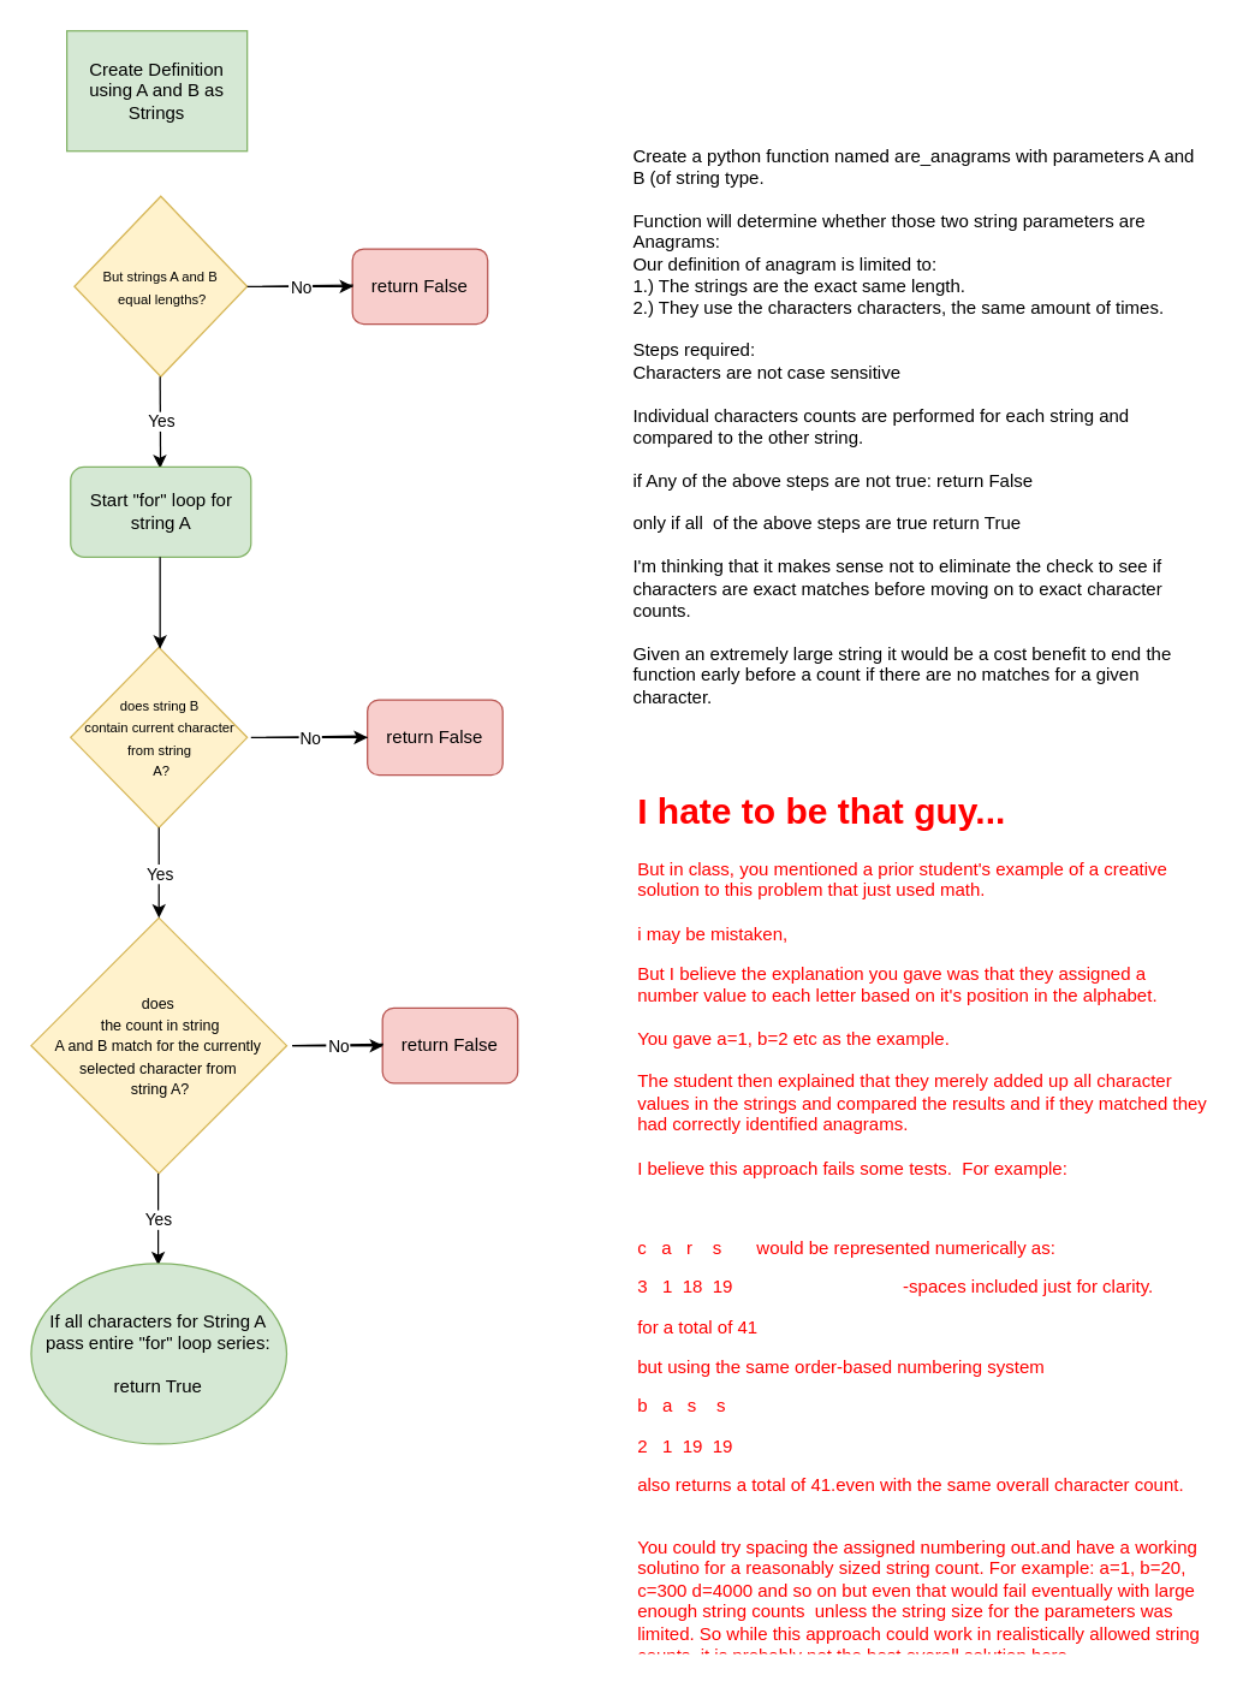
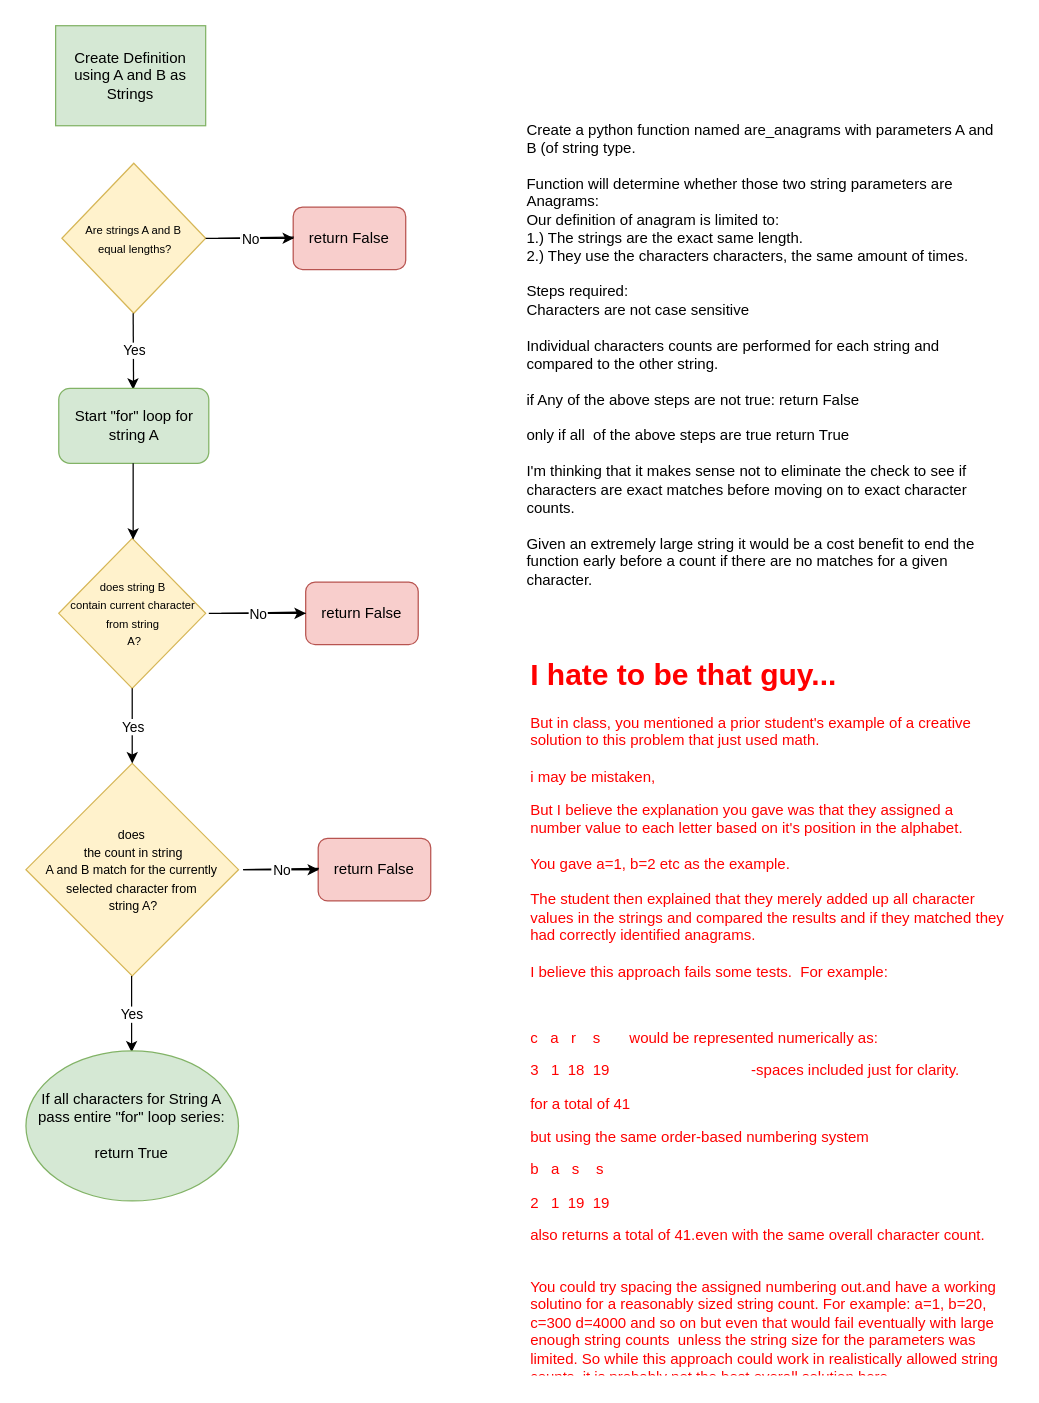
- <mxCell id="5" value="&lt;font style=&quot;font-size: 9px;&quot;&gt;But strings A and B&lt;br&gt;&amp;nbsp;equal lengths?&lt;/font&gt;" style="rhombus;whiteSpace=wrap;html=1;fillColor=#fff2cc;strokeColor=#d6b656;" parent="1" vertex="1"><mxGeometry x="49" y="130" width="115" height="120" as="geometry" /></mxCell>
+ <mxCell id="5" value="&lt;font style=&quot;font-size: 9px;&quot;&gt;Are strings A and B&lt;br&gt;&amp;nbsp;equal lengths?&lt;/font&gt;" style="rhombus;whiteSpace=wrap;html=1;fillColor=#fff2cc;strokeColor=#d6b656;" parent="1" vertex="1"><mxGeometry x="49" y="130" width="115" height="120" as="geometry" /></mxCell>
